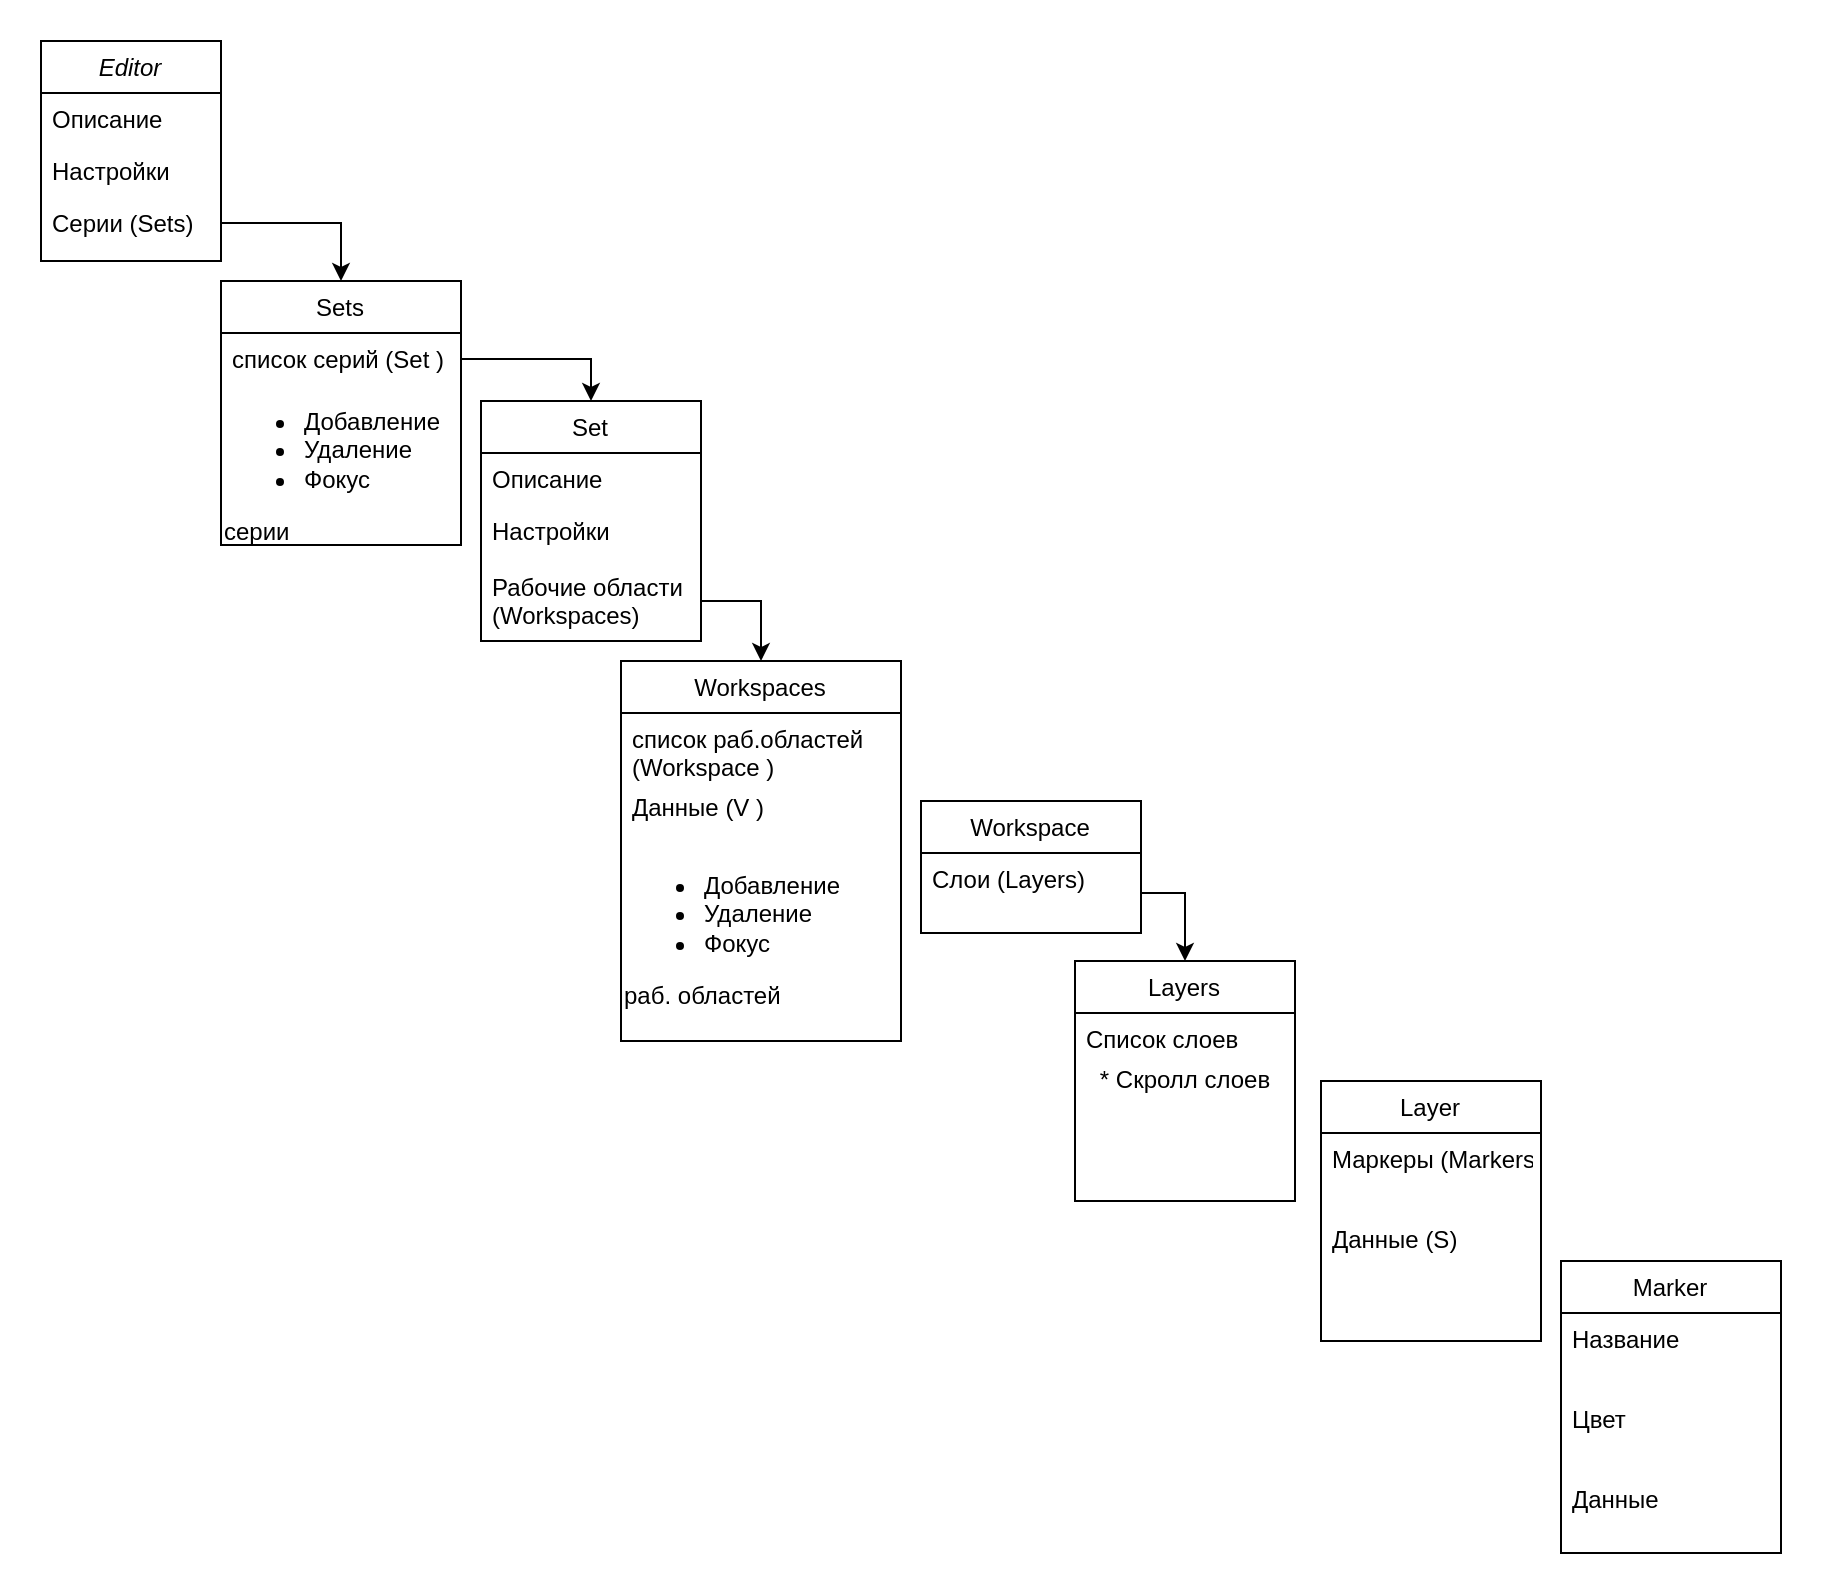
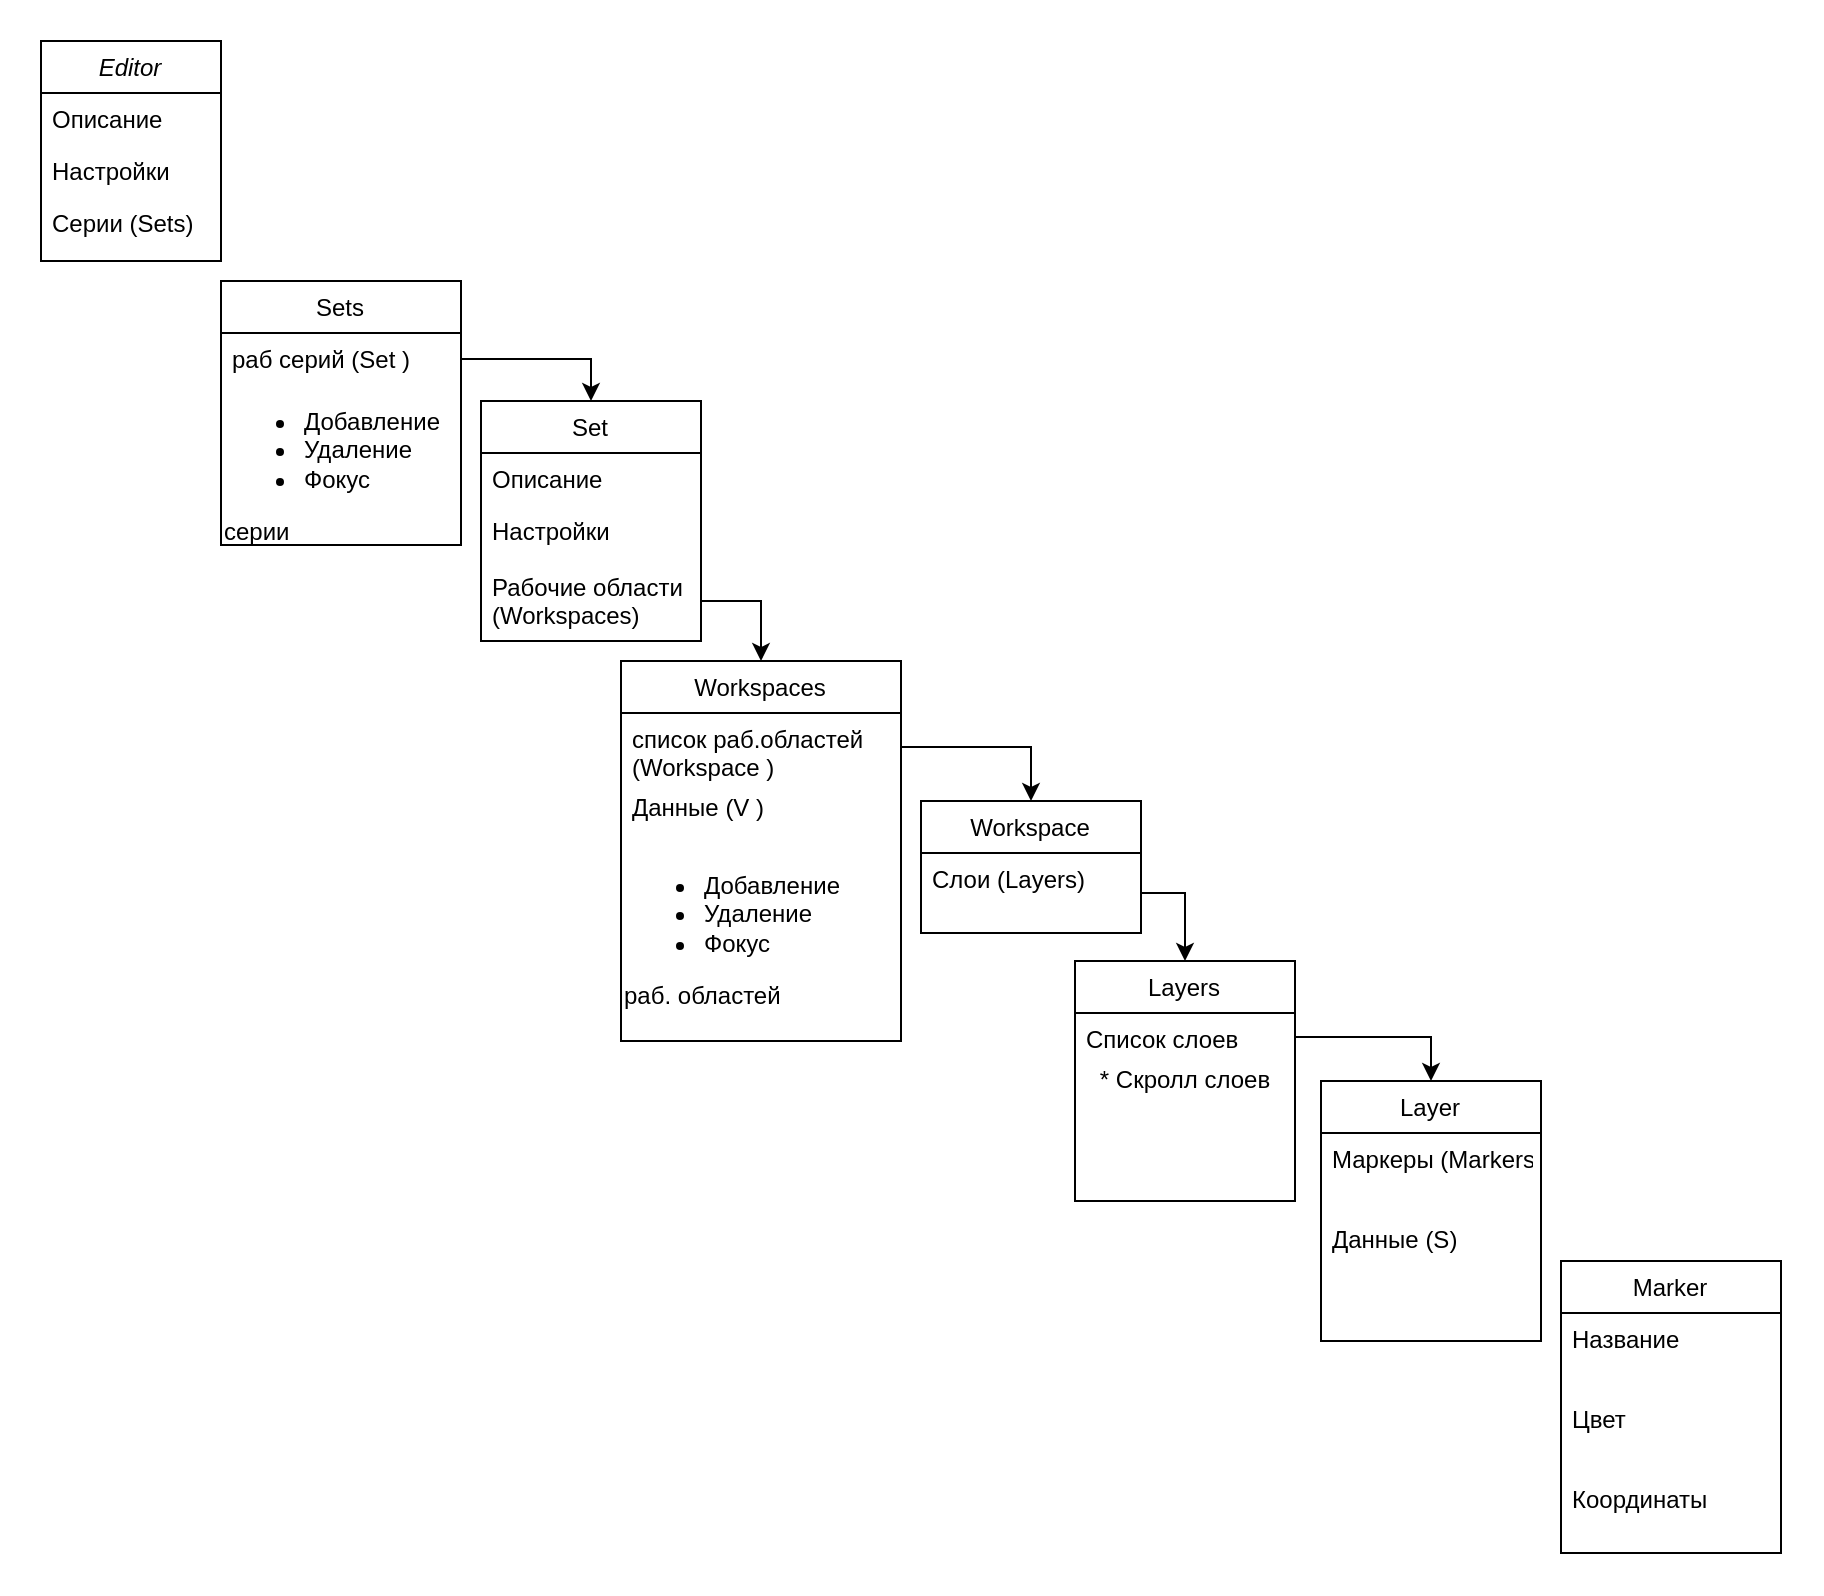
- <mxCell id="9" style="edgeStyle=orthogonalEdgeStyle;rounded=0;orthogonalLoop=1;jettySize=auto;html=1;entryX=0.5;entryY=0;entryDx=0;entryDy=0;" edge="1" parent="1" source="5" target="6"><mxGeometry relative="1" as="geometry"><mxPoint x="220" y="111" as="targetPoint" /></mxGeometry></mxCell>
- <mxCell id="7" value="список серий (Set )" style="text;align=left;verticalAlign=top;spacingLeft=4;spacingRight=4;overflow=hidden;rotatable=0;points=[[0,0.5],[1,0.5]];portConstraint=eastwest;rounded=0;shadow=0;html=0;" parent="6" vertex="1"><mxGeometry y="26" width="120" height="26" as="geometry" /></mxCell>
+ <mxCell id="7" value="раб серий (Set )" style="text;align=left;verticalAlign=top;spacingLeft=4;spacingRight=4;overflow=hidden;rotatable=0;points=[[0,0.5],[1,0.5]];portConstraint=eastwest;rounded=0;shadow=0;html=0;" parent="6" vertex="1"><mxGeometry y="26" width="120" height="26" as="geometry" /></mxCell>
+ <mxCell id="22" style="edgeStyle=orthogonalEdgeStyle;rounded=0;orthogonalLoop=1;jettySize=auto;html=1;exitX=1;exitY=0.5;exitDx=0;exitDy=0;entryX=0.5;entryY=0;entryDx=0;entryDy=0;" edge="1" parent="1" source="16" target="20"><mxGeometry relative="1" as="geometry" /></mxCell>
+ <mxCell id="34" style="edgeStyle=orthogonalEdgeStyle;rounded=0;orthogonalLoop=1;jettySize=auto;html=1;entryX=0.5;entryY=0;entryDx=0;entryDy=0;" edge="1" parent="1" source="31" target="23"><mxGeometry relative="1" as="geometry" /></mxCell>
- <mxCell id="29" value="Данные" style="text;align=left;verticalAlign=top;spacingLeft=4;spacingRight=4;overflow=hidden;rotatable=0;points=[[0,0.5],[1,0.5]];portConstraint=eastwest;rounded=0;shadow=0;html=0;" vertex="1" parent="26"><mxGeometry y="106" width="110" height="40" as="geometry" /></mxCell>
+ <mxCell id="29" value="Координаты" style="text;align=left;verticalAlign=top;spacingLeft=4;spacingRight=4;overflow=hidden;rotatable=0;points=[[0,0.5],[1,0.5]];portConstraint=eastwest;rounded=0;shadow=0;html=0;" vertex="1" parent="26"><mxGeometry y="106" width="110" height="40" as="geometry" /></mxCell>
